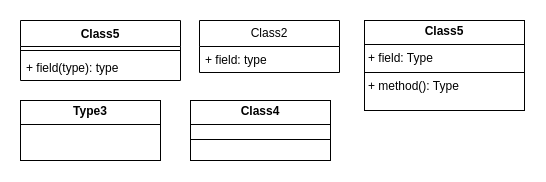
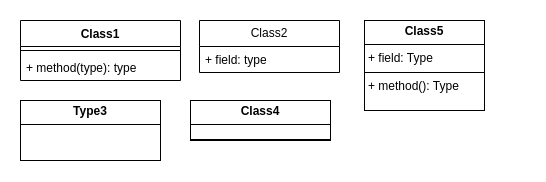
- <mxCell id="2" value="Class5" style="swimlane;fontStyle=1;align=center;verticalAlign=top;childLayout=stackLayout;horizontal=1;startSize=26;horizontalStack=0;resizeParent=1;resizeParentMax=0;resizeLast=0;collapsible=1;marginBottom=0;whiteSpace=wrap;html=1;" parent="1" vertex="1"><mxGeometry x="20" y="20" width="160" height="60" as="geometry" /></mxCell>
+ <mxCell id="2" value="Class1" style="swimlane;fontStyle=1;align=center;verticalAlign=top;childLayout=stackLayout;horizontal=1;startSize=26;horizontalStack=0;resizeParent=1;resizeParentMax=0;resizeLast=0;collapsible=1;marginBottom=0;whiteSpace=wrap;html=1;" parent="1" vertex="1"><mxGeometry x="20" y="20" width="160" height="60" as="geometry" /></mxCell>
- <mxCell id="9" value="&lt;p style=&quot;margin:0px;margin-top:4px;text-align:center;&quot;&gt;&lt;b&gt;Class5&lt;/b&gt;&lt;/p&gt;&lt;hr size=&quot;1&quot; style=&quot;border-style:solid;&quot;&gt;&lt;p style=&quot;margin:0px;margin-left:4px;&quot;&gt;+ field: Type&lt;/p&gt;&lt;hr size=&quot;1&quot; style=&quot;border-style:solid;&quot;&gt;&lt;p style=&quot;margin:0px;margin-left:4px;&quot;&gt;+ method(): Type&lt;/p&gt;" style="verticalAlign=top;align=left;overflow=fill;html=1;whiteSpace=wrap;" parent="1" vertex="1"><mxGeometry x="364" y="20" width="160" height="90" as="geometry" /></mxCell>
+ <mxCell id="9" value="&lt;p style=&quot;margin:0px;margin-top:4px;text-align:center;&quot;&gt;&lt;b&gt;Class5&lt;/b&gt;&lt;/p&gt;&lt;hr size=&quot;1&quot; style=&quot;border-style:solid;&quot;&gt;&lt;p style=&quot;margin:0px;margin-left:4px;&quot;&gt;+ field: Type&lt;/p&gt;&lt;hr size=&quot;1&quot; style=&quot;border-style:solid;&quot;&gt;&lt;p style=&quot;margin:0px;margin-left:4px;&quot;&gt;+ method(): Type&lt;/p&gt;" style="verticalAlign=top;align=left;overflow=fill;html=1;whiteSpace=wrap;" parent="1" vertex="1"><mxGeometry x="364" y="20" width="120" height="90" as="geometry" /></mxCell>
- <mxCell id="4" value="+ field(type): type" style="text;strokeColor=none;fillColor=none;align=left;verticalAlign=top;spacingLeft=4;spacingRight=4;overflow=hidden;rotatable=0;points=[[0,0.5],[1,0.5]];portConstraint=eastwest;whiteSpace=wrap;html=1;" parent="2" vertex="1"><mxGeometry y="34" width="160" height="26" as="geometry" /></mxCell>
+ <mxCell id="4" value="+ method(type): type" style="text;strokeColor=none;fillColor=none;align=left;verticalAlign=top;spacingLeft=4;spacingRight=4;overflow=hidden;rotatable=0;points=[[0,0.5],[1,0.5]];portConstraint=eastwest;whiteSpace=wrap;html=1;" parent="2" vertex="1"><mxGeometry y="34" width="160" height="26" as="geometry" /></mxCell>
- <mxCell id="8" value="&lt;p style=&quot;margin:0px;margin-top:4px;text-align:center;&quot;&gt;&lt;b&gt;Class4&lt;/b&gt;&lt;/p&gt;&lt;hr size=&quot;1&quot; style=&quot;border-style:solid;&quot;&gt;&lt;div style=&quot;height:2px;&quot;&gt;&lt;/div&gt;&lt;hr size=&quot;1&quot; style=&quot;border-style:solid;&quot;&gt;&lt;div style=&quot;height:2px;&quot;&gt;&lt;/div&gt;" style="verticalAlign=top;align=left;overflow=fill;html=1;whiteSpace=wrap;" parent="1" vertex="1"><mxGeometry x="190" y="100" width="140" height="60" as="geometry" /></mxCell>
+ <mxCell id="8" value="&lt;p style=&quot;margin:0px;margin-top:4px;text-align:center;&quot;&gt;&lt;b&gt;Class4&lt;/b&gt;&lt;/p&gt;&lt;hr size=&quot;1&quot; style=&quot;border-style:solid;&quot;&gt;&lt;div style=&quot;height:2px;&quot;&gt;&lt;/div&gt;&lt;hr size=&quot;1&quot; style=&quot;border-style:solid;&quot;&gt;&lt;div style=&quot;height:2px;&quot;&gt;&lt;/div&gt;" style="verticalAlign=top;align=left;overflow=fill;html=1;whiteSpace=wrap;" parent="1" vertex="1"><mxGeometry x="190" y="100" width="140" height="40" as="geometry" /></mxCell>
